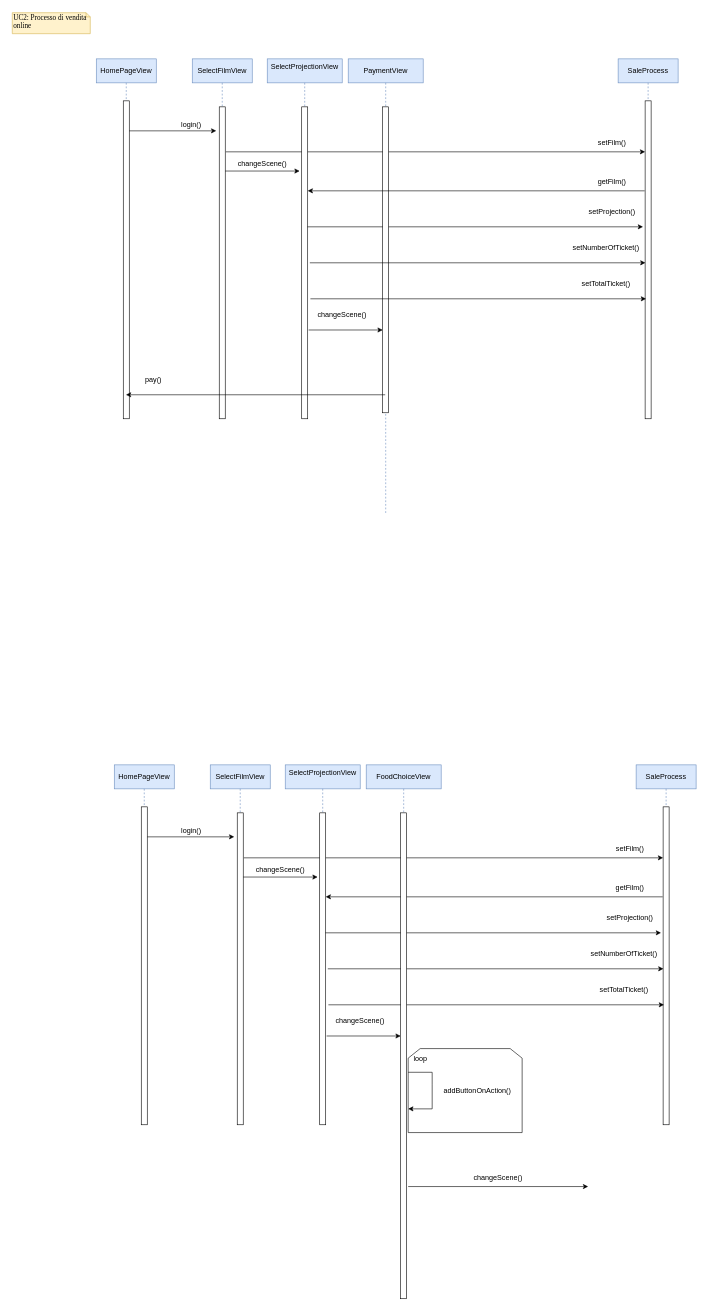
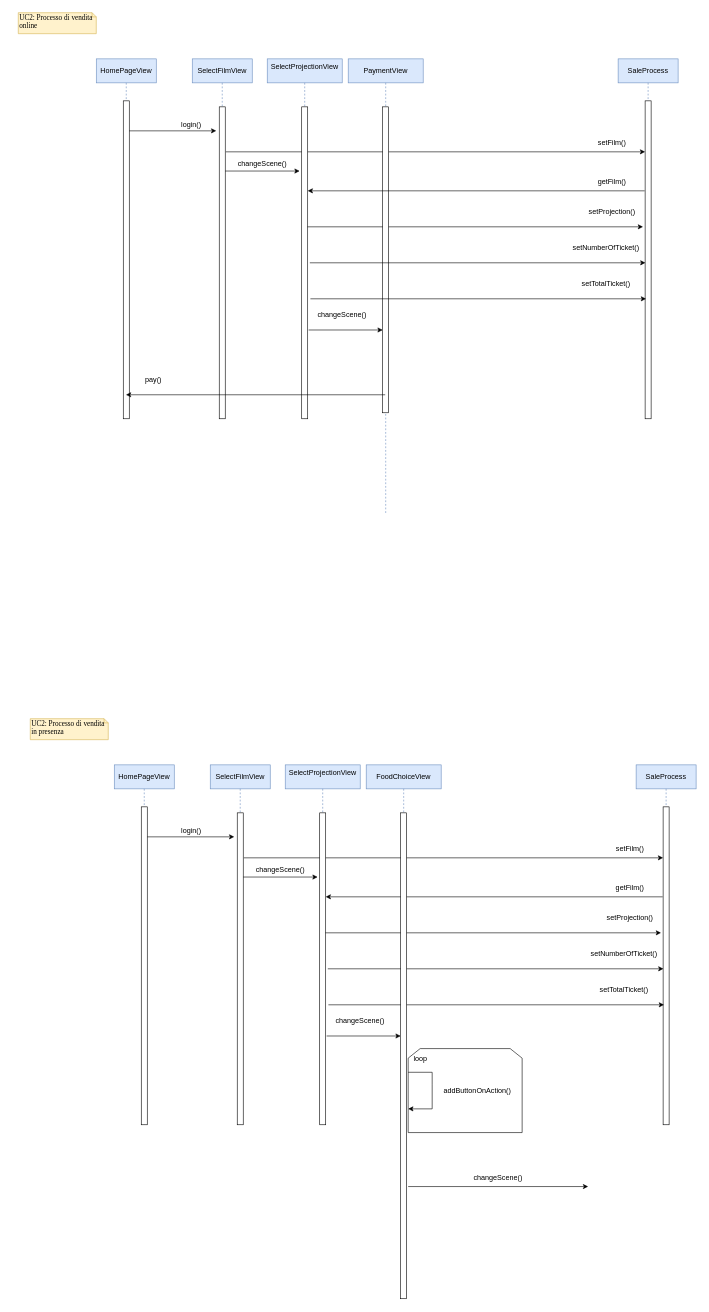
- <mxCell id="10" value="UC2: Processo di vendita online" style="shape=note;whiteSpace=wrap;html=1;size=7;verticalAlign=top;align=left;spacingTop=-6;rounded=0;shadow=0;comic=0;labelBackgroundColor=none;strokeWidth=1;fontFamily=Verdana;fontSize=12;fillColor=#fff2cc;strokeColor=#d6b656;" parent="1" vertex="1"><mxGeometry x="20" y="20" width="130" height="35" as="geometry" /></mxCell>
+ <mxCell id="10" value="UC2: Processo di vendita online" style="shape=note;whiteSpace=wrap;html=1;size=7;verticalAlign=top;align=left;spacingTop=-6;rounded=0;shadow=0;comic=0;labelBackgroundColor=none;strokeWidth=1;fontFamily=Verdana;fontSize=12;fillColor=#fff2cc;strokeColor=#d6b656;" parent="1" vertex="1"><mxGeometry x="30" y="20" width="130" height="35" as="geometry" /></mxCell>
+ <mxCell id="39" value="UC2: Processo di vendita in presenza" style="shape=note;whiteSpace=wrap;html=1;size=7;verticalAlign=top;align=left;spacingTop=-6;rounded=0;shadow=0;comic=0;labelBackgroundColor=none;strokeWidth=1;fontFamily=Verdana;fontSize=12;fillColor=#fff2cc;strokeColor=#d6b656;" parent="1" vertex="1"><mxGeometry x="50" y="1197" width="130" height="35" as="geometry" /></mxCell>
